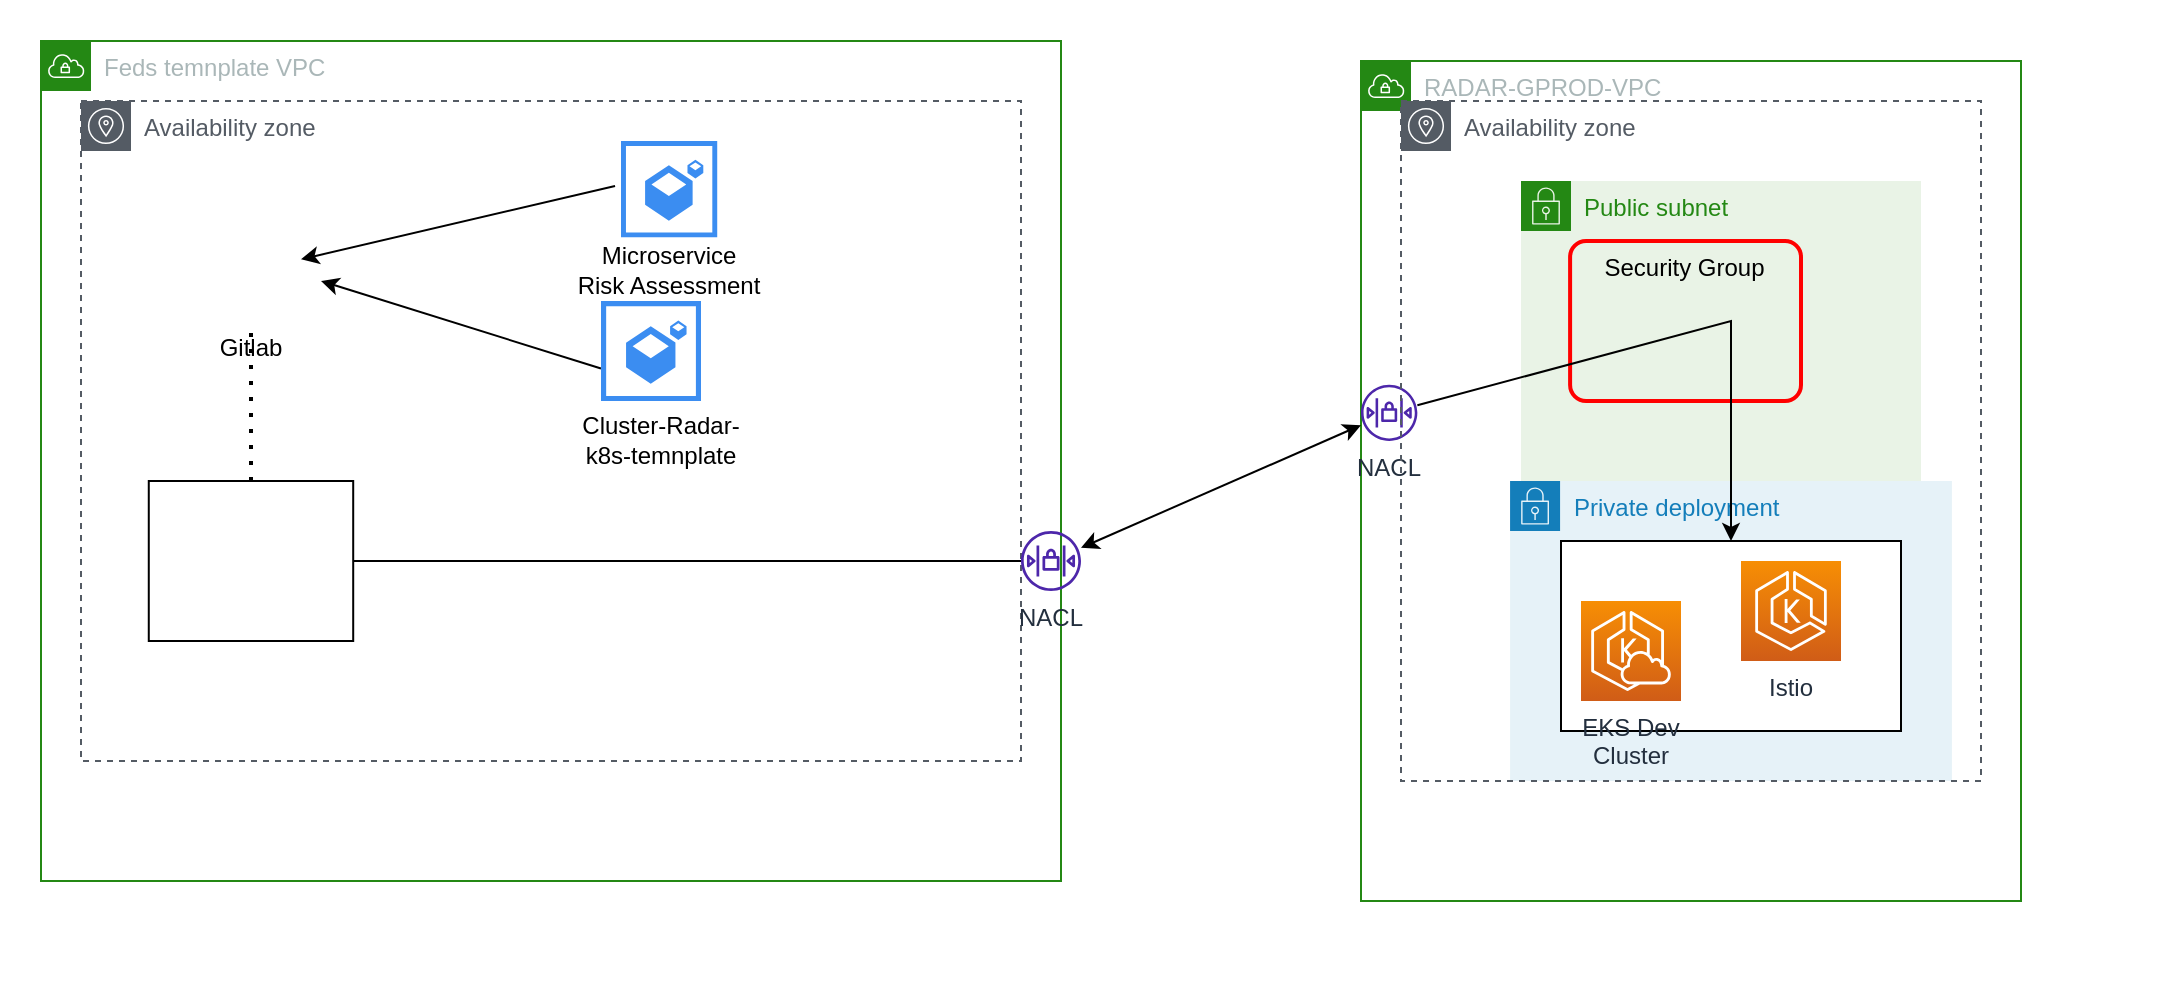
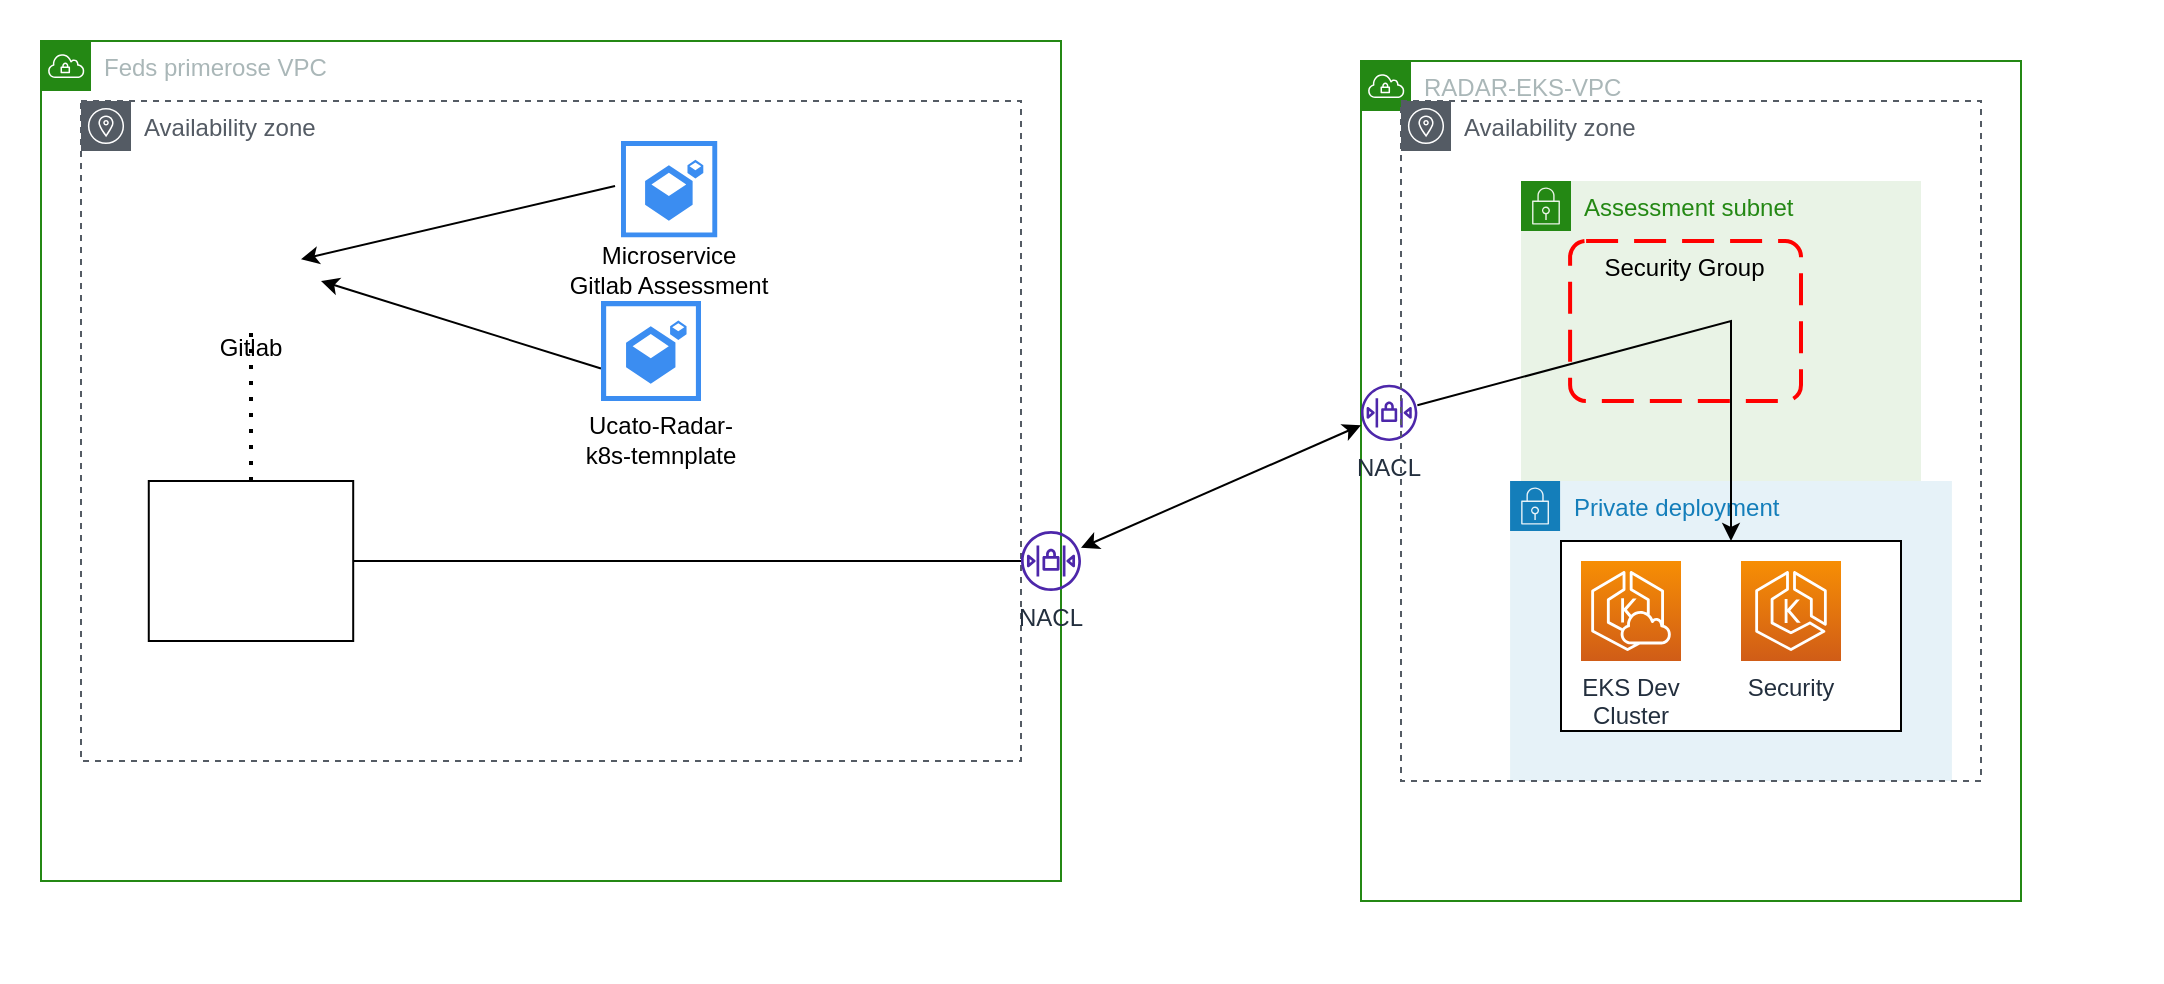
- <mxCell id="2" value="Feds temnplate VPC" style="points=[[0,0],[0.25,0],[0.5,0],[0.75,0],[1,0],[1,0.25],[1,0.5],[1,0.75],[1,1],[0.75,1],[0.5,1],[0.25,1],[0,1],[0,0.75],[0,0.5],[0,0.25]];outlineConnect=0;gradientColor=none;html=1;whiteSpace=wrap;fontSize=12;fontStyle=0;container=0;pointerEvents=0;collapsible=0;recursiveResize=0;shape=mxgraph.aws4.group;grIcon=mxgraph.aws4.group_vpc;strokeColor=#248814;fillColor=none;verticalAlign=top;align=left;spacingLeft=30;fontColor=#AAB7B8;dashed=0;" parent="1" vertex="1"><mxGeometry x="20" y="20" width="510" height="420" as="geometry" /></mxCell>
+ <mxCell id="2" value="Feds primerose VPC" style="points=[[0,0],[0.25,0],[0.5,0],[0.75,0],[1,0],[1,0.25],[1,0.5],[1,0.75],[1,1],[0.75,1],[0.5,1],[0.25,1],[0,1],[0,0.75],[0,0.5],[0,0.25]];outlineConnect=0;gradientColor=none;html=1;whiteSpace=wrap;fontSize=12;fontStyle=0;container=0;pointerEvents=0;collapsible=0;recursiveResize=0;shape=mxgraph.aws4.group;grIcon=mxgraph.aws4.group_vpc;strokeColor=#248814;fillColor=none;verticalAlign=top;align=left;spacingLeft=30;fontColor=#AAB7B8;dashed=0;" parent="1" vertex="1"><mxGeometry x="20" y="20" width="510" height="420" as="geometry" /></mxCell>
- <mxCell id="4" value="RADAR-GPROD-VPC" style="points=[[0,0],[0.25,0],[0.5,0],[0.75,0],[1,0],[1,0.25],[1,0.5],[1,0.75],[1,1],[0.75,1],[0.5,1],[0.25,1],[0,1],[0,0.75],[0,0.5],[0,0.25]];outlineConnect=0;gradientColor=none;html=1;whiteSpace=wrap;fontSize=12;fontStyle=0;container=1;pointerEvents=0;collapsible=0;recursiveResize=0;shape=mxgraph.aws4.group;grIcon=mxgraph.aws4.group_vpc;strokeColor=#248814;fillColor=none;verticalAlign=top;align=left;spacingLeft=30;fontColor=#AAB7B8;dashed=0;" parent="3" vertex="1"><mxGeometry x="-70" y="-90" width="330" height="420" as="geometry" /></mxCell>
+ <mxCell id="4" value="RADAR-EKS-VPC" style="points=[[0,0],[0.25,0],[0.5,0],[0.75,0],[1,0],[1,0.25],[1,0.5],[1,0.75],[1,1],[0.75,1],[0.5,1],[0.25,1],[0,1],[0,0.75],[0,0.5],[0,0.25]];outlineConnect=0;gradientColor=none;html=1;whiteSpace=wrap;fontSize=12;fontStyle=0;container=1;pointerEvents=0;collapsible=0;recursiveResize=0;shape=mxgraph.aws4.group;grIcon=mxgraph.aws4.group_vpc;strokeColor=#248814;fillColor=none;verticalAlign=top;align=left;spacingLeft=30;fontColor=#AAB7B8;dashed=0;" parent="3" vertex="1"><mxGeometry x="-70" y="-90" width="330" height="420" as="geometry" /></mxCell>
- <mxCell id="5" value="Public subnet" style="points=[[0,0],[0.25,0],[0.5,0],[0.75,0],[1,0],[1,0.25],[1,0.5],[1,0.75],[1,1],[0.75,1],[0.5,1],[0.25,1],[0,1],[0,0.75],[0,0.5],[0,0.25]];outlineConnect=0;gradientColor=none;html=1;whiteSpace=wrap;fontSize=12;fontStyle=0;container=1;pointerEvents=0;collapsible=0;recursiveResize=0;shape=mxgraph.aws4.group;grIcon=mxgraph.aws4.group_security_group;grStroke=0;strokeColor=#248814;fillColor=#E9F3E6;verticalAlign=top;align=left;spacingLeft=30;fontColor=#248814;dashed=0;" parent="4" vertex="1"><mxGeometry x="80" y="60" width="200" height="150" as="geometry" /></mxCell>
+ <mxCell id="5" value="Assessment subnet" style="points=[[0,0],[0.25,0],[0.5,0],[0.75,0],[1,0],[1,0.25],[1,0.5],[1,0.75],[1,1],[0.75,1],[0.5,1],[0.25,1],[0,1],[0,0.75],[0,0.5],[0,0.25]];outlineConnect=0;gradientColor=none;html=1;whiteSpace=wrap;fontSize=12;fontStyle=0;container=1;pointerEvents=0;collapsible=0;recursiveResize=0;shape=mxgraph.aws4.group;grIcon=mxgraph.aws4.group_security_group;grStroke=0;strokeColor=#248814;fillColor=#E9F3E6;verticalAlign=top;align=left;spacingLeft=30;fontColor=#248814;dashed=0;" parent="4" vertex="1"><mxGeometry x="80" y="60" width="200" height="150" as="geometry" /></mxCell>
- <mxCell id="27" value="Microservice &lt;br&gt;Risk Assessment" style="text;html=1;align=center;verticalAlign=middle;resizable=0;points=[];autosize=1;strokeColor=none;fillColor=none;" parent="26" vertex="1"><mxGeometry y="44.996" width="110" height="40" as="geometry" /></mxCell>
+ <mxCell id="27" value="Microservice &lt;br&gt;Gitlab Assessment" style="text;html=1;align=center;verticalAlign=middle;resizable=0;points=[];autosize=1;strokeColor=none;fillColor=none;" parent="26" vertex="1"><mxGeometry y="44.996" width="110" height="40" as="geometry" /></mxCell>
- <mxCell id="6" value="Security Group" style="rounded=1;arcSize=10;dashed=0;strokeColor=#ff0000;fillColor=none;gradientColor=none;dashPattern=8 4;strokeWidth=2;verticalAlign=top;" parent="5" vertex="1"><mxGeometry x="24.55" y="30" width="115.45" height="80" as="geometry" /></mxCell>
+ <mxCell id="6" value="Security Group" style="rounded=1;arcSize=10;dashed=1;strokeColor=#ff0000;fillColor=none;gradientColor=none;dashPattern=8 4;strokeWidth=2;verticalAlign=top;" parent="5" vertex="1"><mxGeometry x="24.55" y="30" width="115.45" height="80" as="geometry" /></mxCell>
- <mxCell id="24" value="Cluster-Radar-&lt;br&gt;k8s-temnplate" style="text;html=1;align=center;verticalAlign=middle;resizable=0;points=[];autosize=1;strokeColor=none;fillColor=none;" parent="22" vertex="1"><mxGeometry y="49.999" width="100" height="40" as="geometry" /></mxCell>
+ <mxCell id="24" value="Ucato-Radar-&lt;br&gt;k8s-temnplate" style="text;html=1;align=center;verticalAlign=middle;resizable=0;points=[];autosize=1;strokeColor=none;fillColor=none;" parent="22" vertex="1"><mxGeometry y="49.999" width="100" height="40" as="geometry" /></mxCell>
- <mxCell id="12" value="EKS Dev&lt;br&gt;Cluster&lt;br&gt;" style="sketch=0;points=[[0,0,0],[0.25,0,0],[0.5,0,0],[0.75,0,0],[1,0,0],[0,1,0],[0.25,1,0],[0.5,1,0],[0.75,1,0],[1,1,0],[0,0.25,0],[0,0.5,0],[0,0.75,0],[1,0.25,0],[1,0.5,0],[1,0.75,0]];outlineConnect=0;fontColor=#232F3E;gradientColor=#F78E04;gradientDirection=north;fillColor=#D05C17;strokeColor=#ffffff;dashed=0;verticalLabelPosition=bottom;verticalAlign=top;align=center;html=1;fontSize=12;fontStyle=0;aspect=fixed;shape=mxgraph.aws4.resourceIcon;resIcon=mxgraph.aws4.eks_cloud;" parent="3" vertex="1"><mxGeometry x="40" y="180" width="50" height="50" as="geometry" /></mxCell>
+ <mxCell id="12" value="EKS Dev&lt;br&gt;Cluster&lt;br&gt;" style="sketch=0;points=[[0,0,0],[0.25,0,0],[0.5,0,0],[0.75,0,0],[1,0,0],[0,1,0],[0.25,1,0],[0.5,1,0],[0.75,1,0],[1,1,0],[0,0.25,0],[0,0.5,0],[0,0.75,0],[1,0.25,0],[1,0.5,0],[1,0.75,0]];outlineConnect=0;fontColor=#232F3E;gradientColor=#F78E04;gradientDirection=north;fillColor=#D05C17;strokeColor=#ffffff;dashed=0;verticalLabelPosition=bottom;verticalAlign=top;align=center;html=1;fontSize=12;fontStyle=0;aspect=fixed;shape=mxgraph.aws4.resourceIcon;resIcon=mxgraph.aws4.eks_cloud;" parent="3" vertex="1"><mxGeometry x="40" y="160" width="50" height="50" as="geometry" /></mxCell>
- <mxCell id="13" value="Istio" style="sketch=0;points=[[0,0,0],[0.25,0,0],[0.5,0,0],[0.75,0,0],[1,0,0],[0,1,0],[0.25,1,0],[0.5,1,0],[0.75,1,0],[1,1,0],[0,0.25,0],[0,0.5,0],[0,0.75,0],[1,0.25,0],[1,0.5,0],[1,0.75,0]];outlineConnect=0;fontColor=#232F3E;gradientColor=#F78E04;gradientDirection=north;fillColor=#D05C17;strokeColor=#ffffff;dashed=0;verticalLabelPosition=bottom;verticalAlign=top;align=center;html=1;fontSize=12;fontStyle=0;aspect=fixed;shape=mxgraph.aws4.resourceIcon;resIcon=mxgraph.aws4.eks;" parent="3" vertex="1"><mxGeometry x="120" y="160" width="50" height="50" as="geometry" /></mxCell>
+ <mxCell id="13" value="Security" style="sketch=0;points=[[0,0,0],[0.25,0,0],[0.5,0,0],[0.75,0,0],[1,0,0],[0,1,0],[0.25,1,0],[0.5,1,0],[0.75,1,0],[1,1,0],[0,0.25,0],[0,0.5,0],[0,0.75,0],[1,0.25,0],[1,0.5,0],[1,0.75,0]];outlineConnect=0;fontColor=#232F3E;gradientColor=#F78E04;gradientDirection=north;fillColor=#D05C17;strokeColor=#ffffff;dashed=0;verticalLabelPosition=bottom;verticalAlign=top;align=center;html=1;fontSize=12;fontStyle=0;aspect=fixed;shape=mxgraph.aws4.resourceIcon;resIcon=mxgraph.aws4.eks;" parent="3" vertex="1"><mxGeometry x="120" y="160" width="50" height="50" as="geometry" /></mxCell>
